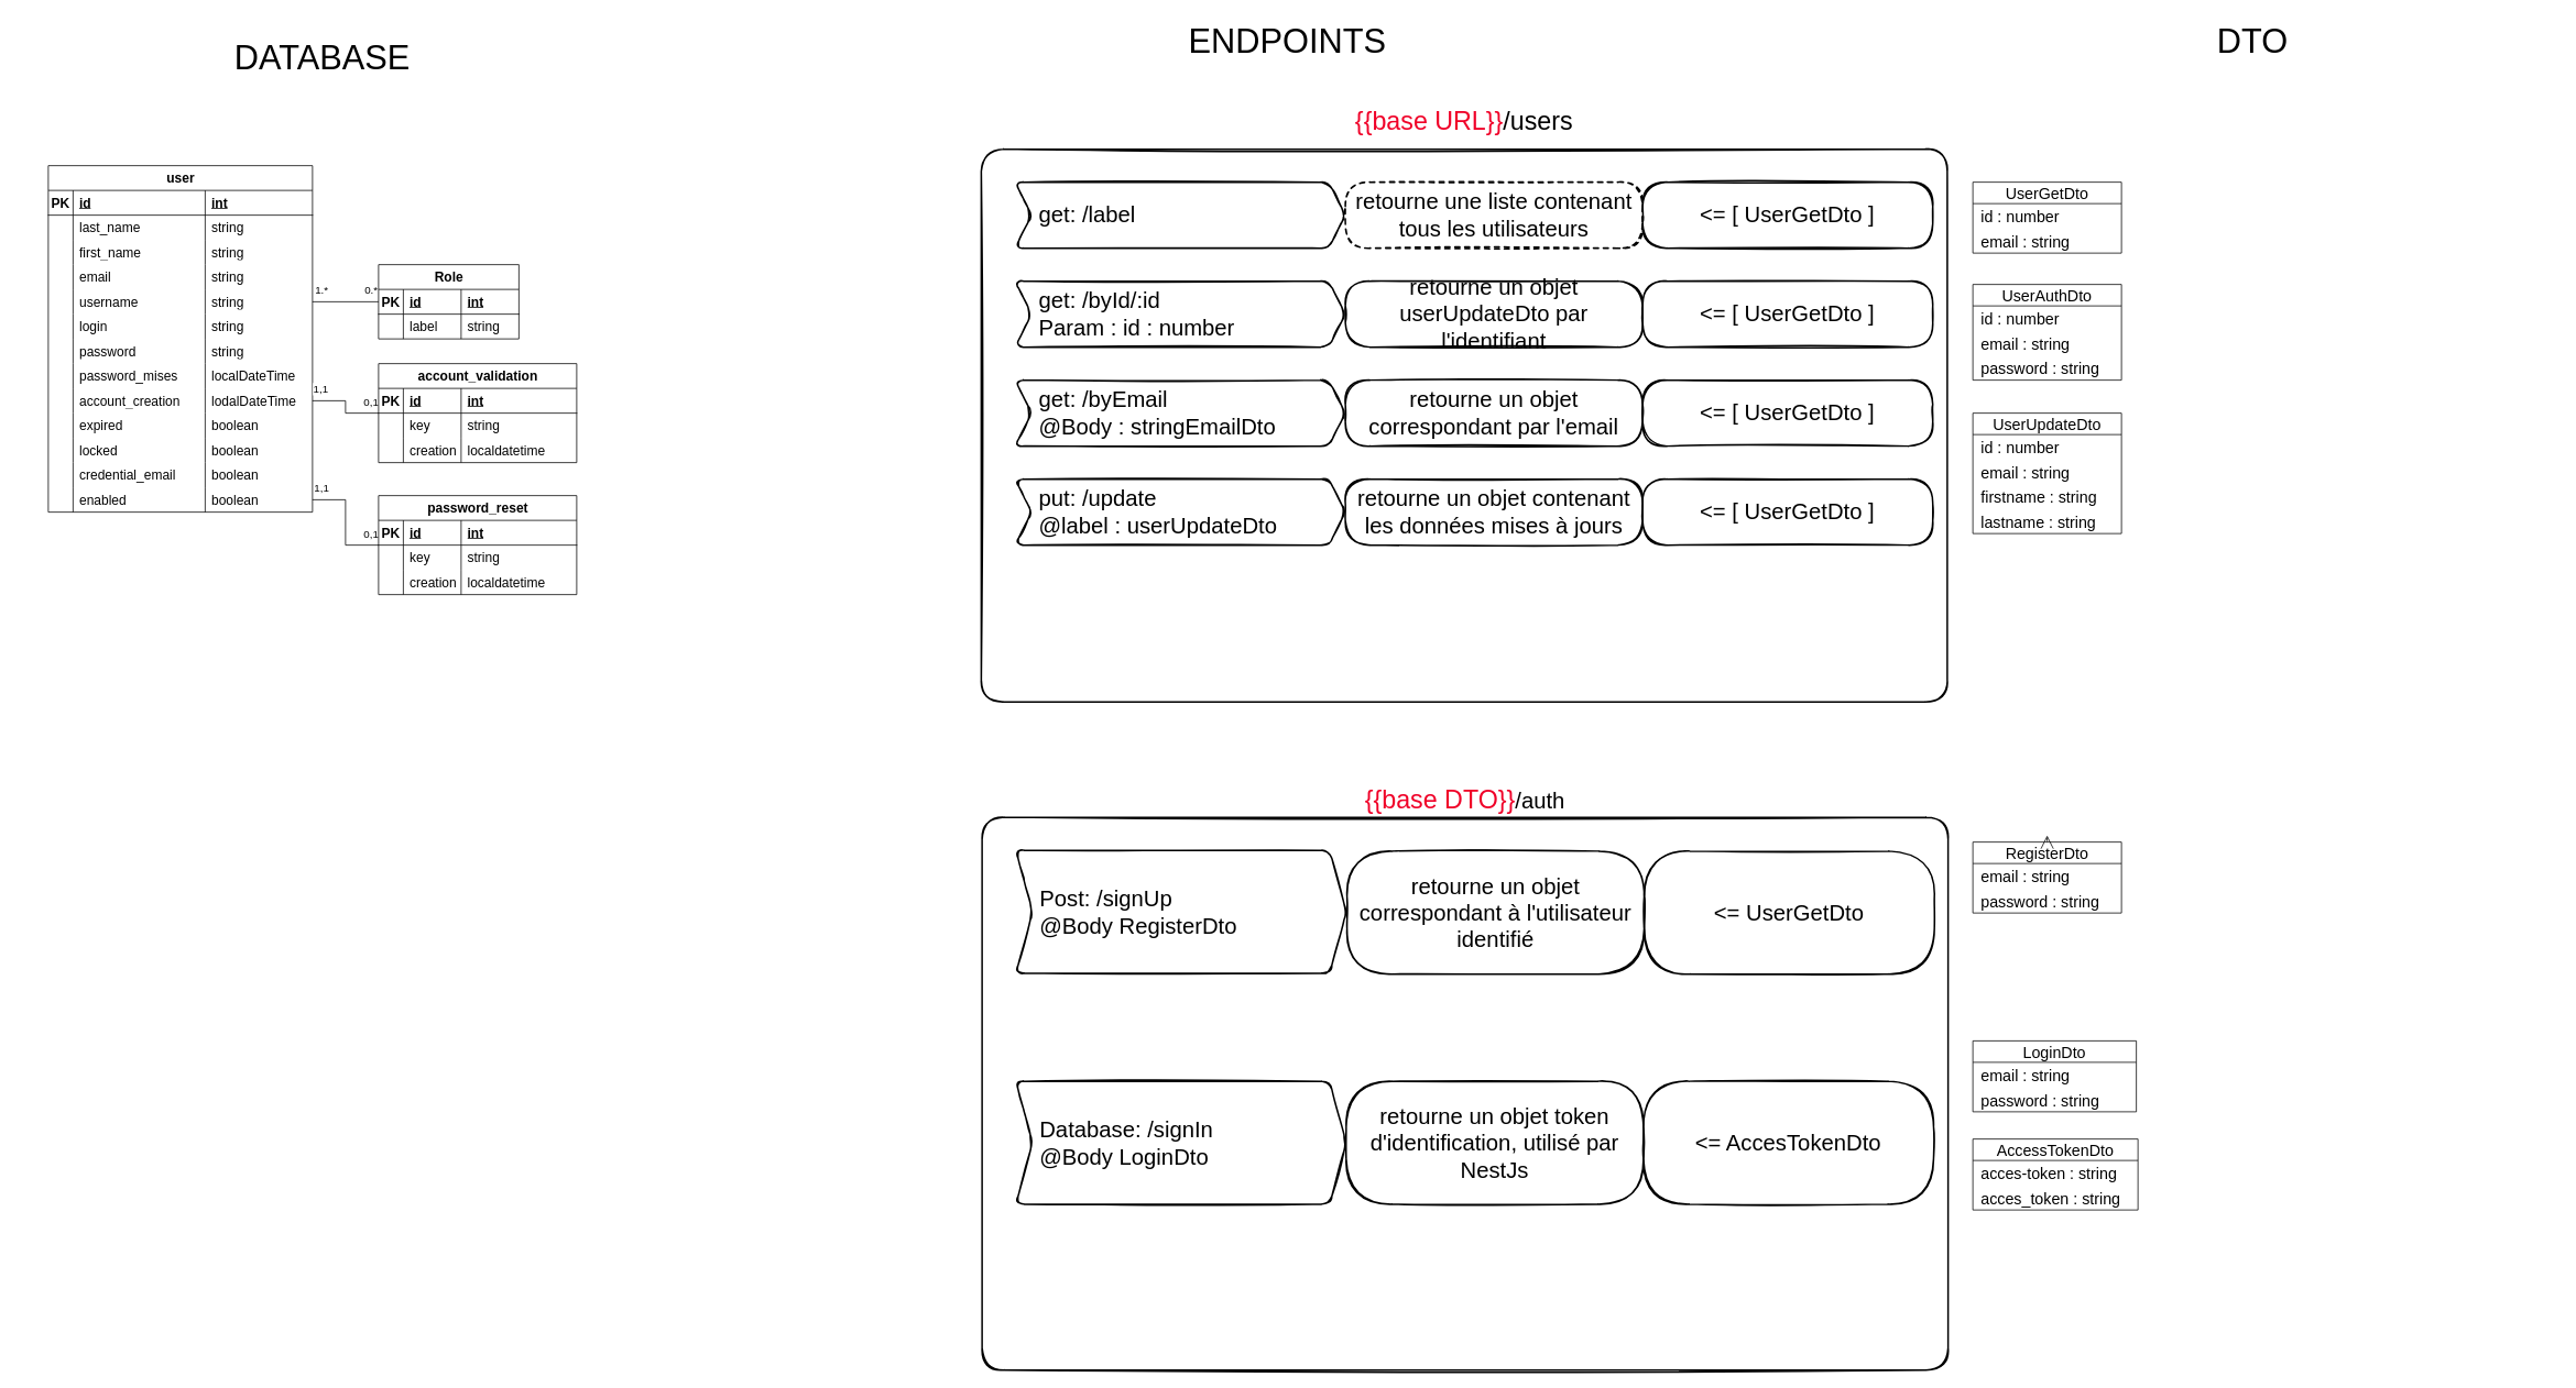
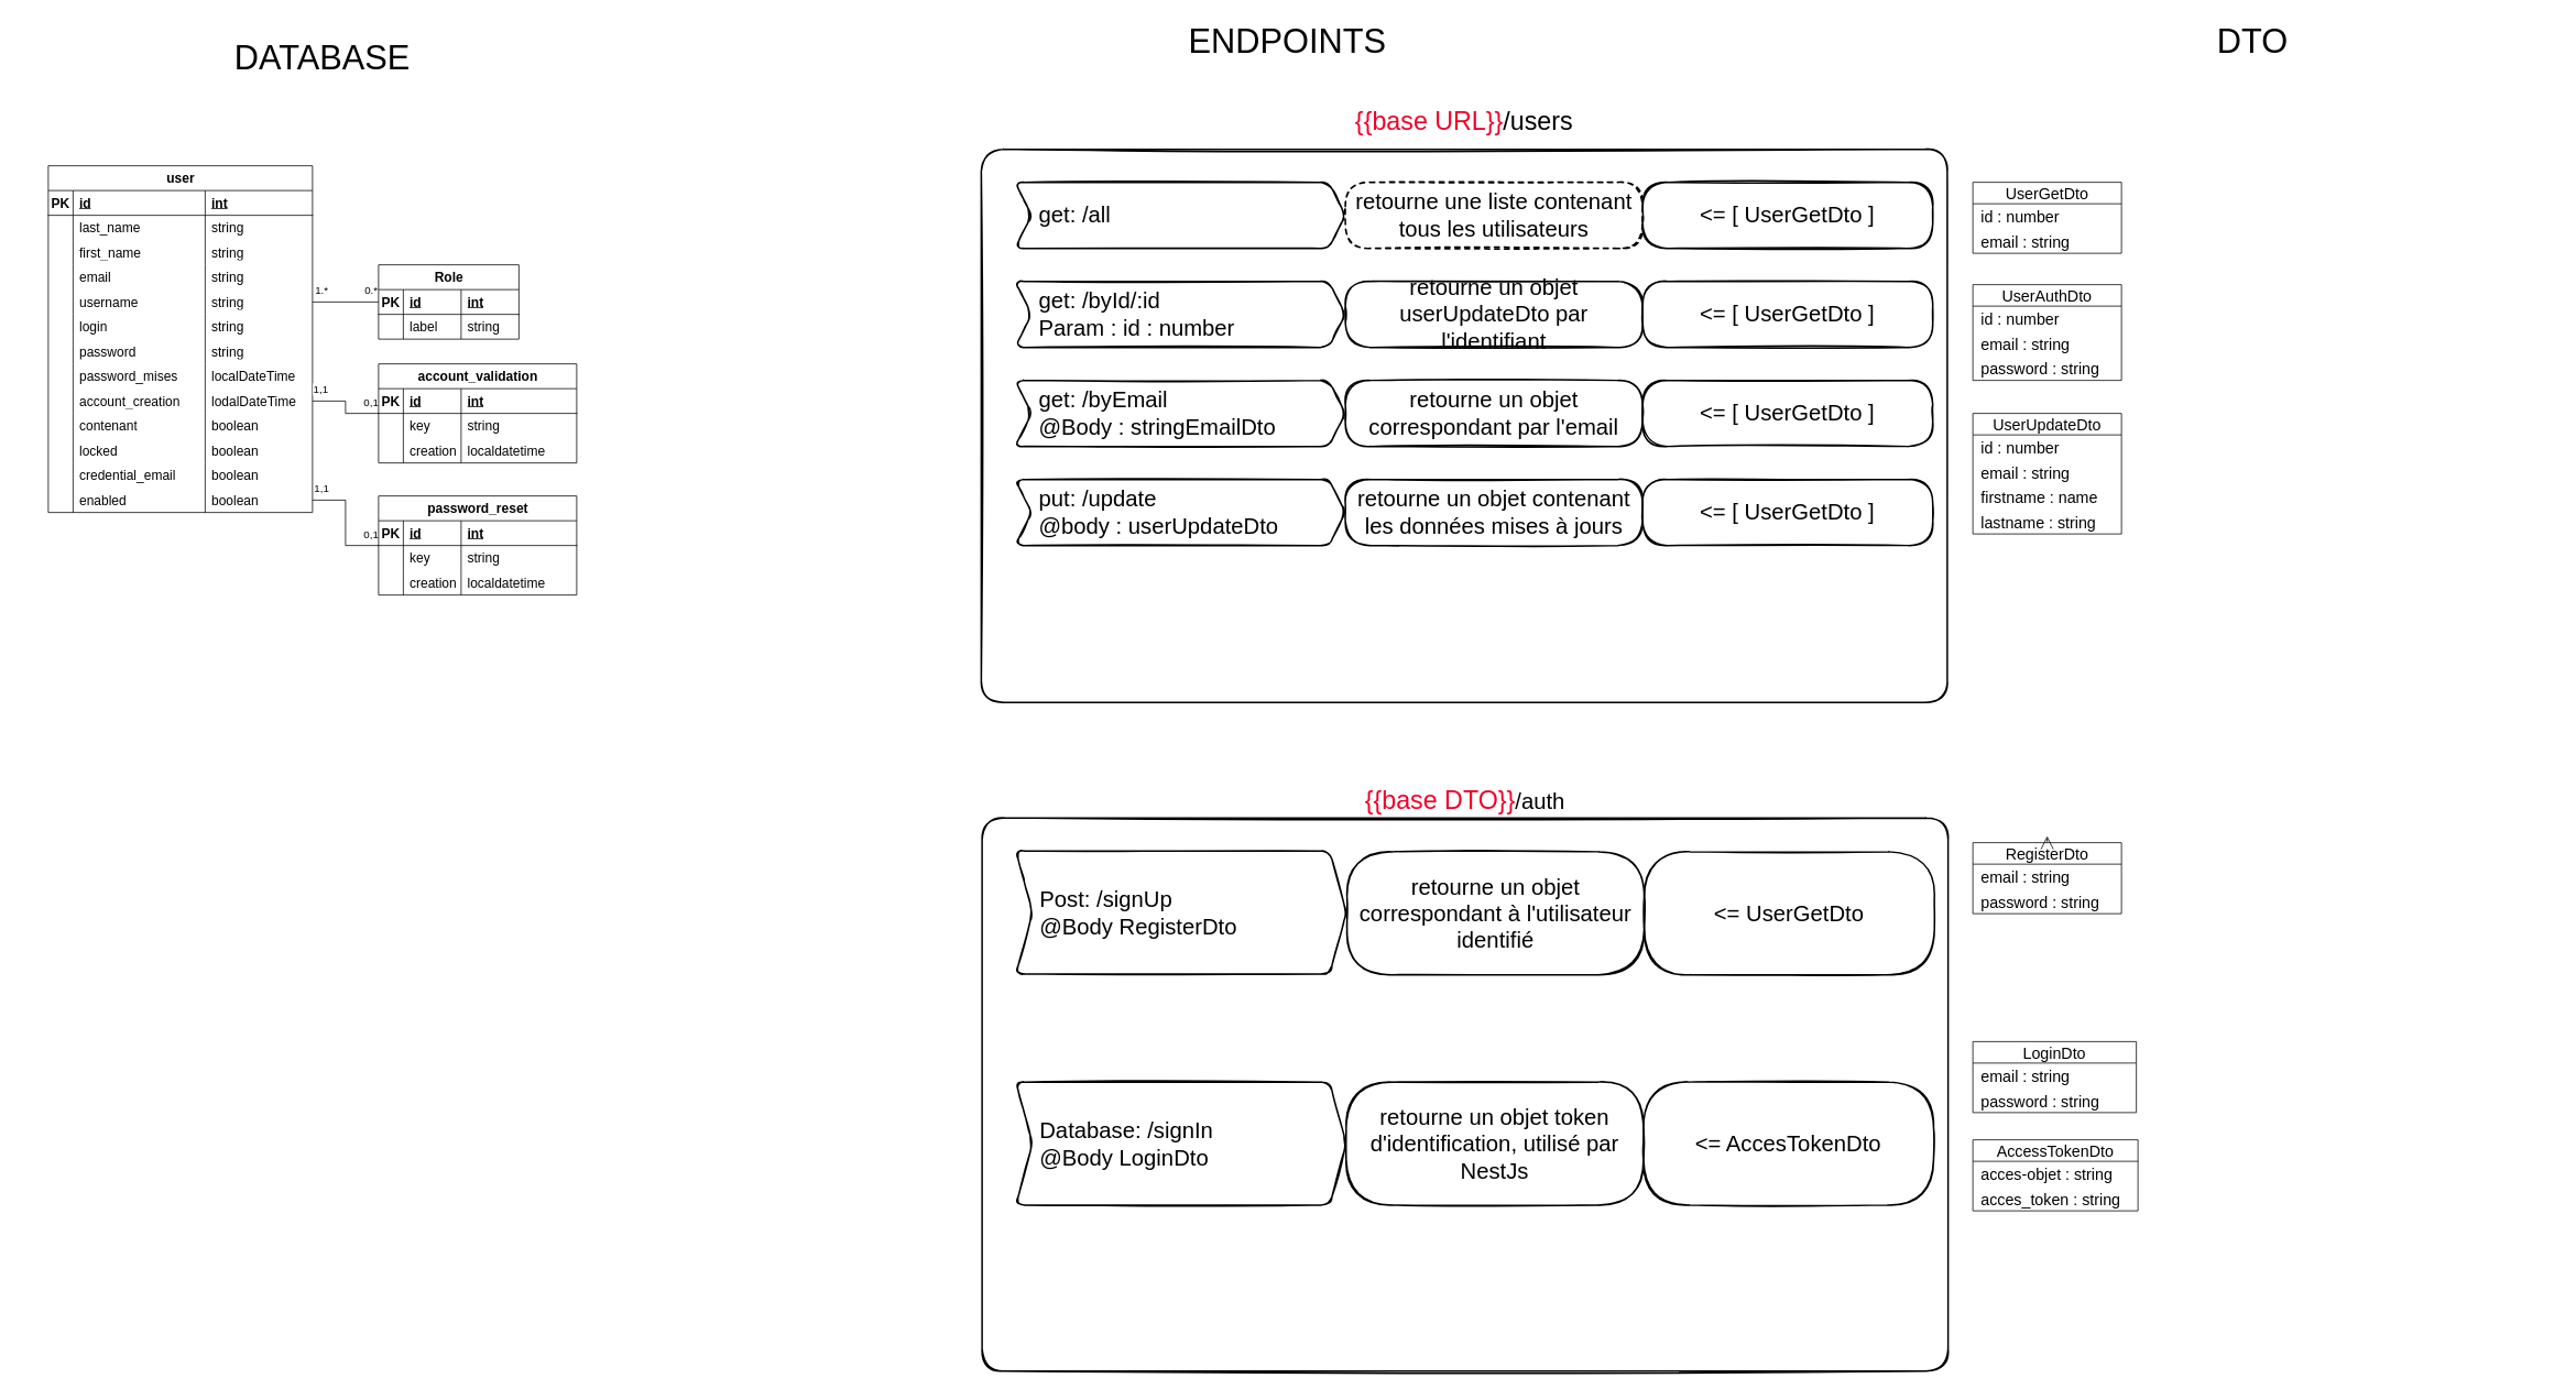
- <mxCell id="33" value="get: /label" style="shape=step;perimeter=stepPerimeter;whiteSpace=wrap;html=1;fixedSize=1;rounded=1;shadow=0;glass=0;sketch=1;strokeWidth=2;fontSize=27;fillColor=none;align=left;spacingLeft=27;container=0;" vertex="1" parent="25"><mxGeometry x="1229" y="220" width="400" height="80" as="geometry" /></mxCell>
+ <mxCell id="33" value="get: /all" style="shape=step;perimeter=stepPerimeter;whiteSpace=wrap;html=1;fixedSize=1;rounded=1;shadow=0;glass=0;sketch=1;strokeWidth=2;fontSize=27;fillColor=none;align=left;spacingLeft=27;container=0;" vertex="1" parent="25"><mxGeometry x="1229" y="220" width="400" height="80" as="geometry" /></mxCell>
- <mxCell id="92" value="expired" style="shape=partialRectangle;connectable=0;fillColor=none;top=0;left=0;bottom=0;right=0;align=left;spacingLeft=6;overflow=hidden;whiteSpace=wrap;html=1;fontSize=16;" vertex="1" parent="90"><mxGeometry x="30" width="160" height="30" as="geometry"><mxRectangle width="160" height="30" as="alternateBounds" /></mxGeometry></mxCell>
+ <mxCell id="92" value="contenant" style="shape=partialRectangle;connectable=0;fillColor=none;top=0;left=0;bottom=0;right=0;align=left;spacingLeft=6;overflow=hidden;whiteSpace=wrap;html=1;fontSize=16;" vertex="1" parent="90"><mxGeometry x="30" width="160" height="30" as="geometry"><mxRectangle width="160" height="30" as="alternateBounds" /></mxGeometry></mxCell>
- <mxCell id="13" value="firstname : string" style="text;strokeColor=none;fillColor=none;align=left;verticalAlign=middle;spacingLeft=10;spacingRight=3;overflow=hidden;rotatable=0;points=[[0,0.5],[1,0.5]];portConstraint=eastwest;fontSize=19;textDirection=ltr;spacingTop=0;spacing=0;horizontal=1;fontStyle=0" vertex="1" parent="10"><mxGeometry y="86" width="180" height="30" as="geometry" /></mxCell>
+ <mxCell id="13" value="firstname : name" style="text;strokeColor=none;fillColor=none;align=left;verticalAlign=middle;spacingLeft=10;spacingRight=3;overflow=hidden;rotatable=0;points=[[0,0.5],[1,0.5]];portConstraint=eastwest;fontSize=19;textDirection=ltr;spacingTop=0;spacing=0;horizontal=1;fontStyle=0" vertex="1" parent="10"><mxGeometry y="86" width="180" height="30" as="geometry" /></mxCell>
- <mxCell id="29" value="put: /update &lt;br&gt;@label : userUpdateDto" style="shape=step;perimeter=stepPerimeter;whiteSpace=wrap;html=1;fixedSize=1;rounded=1;shadow=0;glass=0;sketch=1;strokeWidth=2;fontSize=27;fillColor=none;align=left;spacingLeft=27;container=0;" vertex="1" parent="25"><mxGeometry x="1229" y="580" width="400" height="80" as="geometry" /></mxCell>
+ <mxCell id="29" value="put: /update &lt;br&gt;@body : userUpdateDto" style="shape=step;perimeter=stepPerimeter;whiteSpace=wrap;html=1;fixedSize=1;rounded=1;shadow=0;glass=0;sketch=1;strokeWidth=2;fontSize=27;fillColor=none;align=left;spacingLeft=27;container=0;" vertex="1" parent="25"><mxGeometry x="1229" y="580" width="400" height="80" as="geometry" /></mxCell>
- <mxCell id="16" value="acces-token : string" style="text;strokeColor=none;fillColor=none;align=left;verticalAlign=middle;spacingLeft=10;spacingRight=3;overflow=hidden;rotatable=0;points=[[0,0.5],[1,0.5]];portConstraint=eastwest;fontSize=19;textDirection=ltr;spacingTop=0;spacing=0;horizontal=1;fontStyle=0" vertex="1" parent="15"><mxGeometry y="26" width="200" height="30" as="geometry" /></mxCell>
+ <mxCell id="16" value="acces-objet : string" style="text;strokeColor=none;fillColor=none;align=left;verticalAlign=middle;spacingLeft=10;spacingRight=3;overflow=hidden;rotatable=0;points=[[0,0.5],[1,0.5]];portConstraint=eastwest;fontSize=19;textDirection=ltr;spacingTop=0;spacing=0;horizontal=1;fontStyle=0" vertex="1" parent="15"><mxGeometry y="26" width="200" height="30" as="geometry" /></mxCell>
